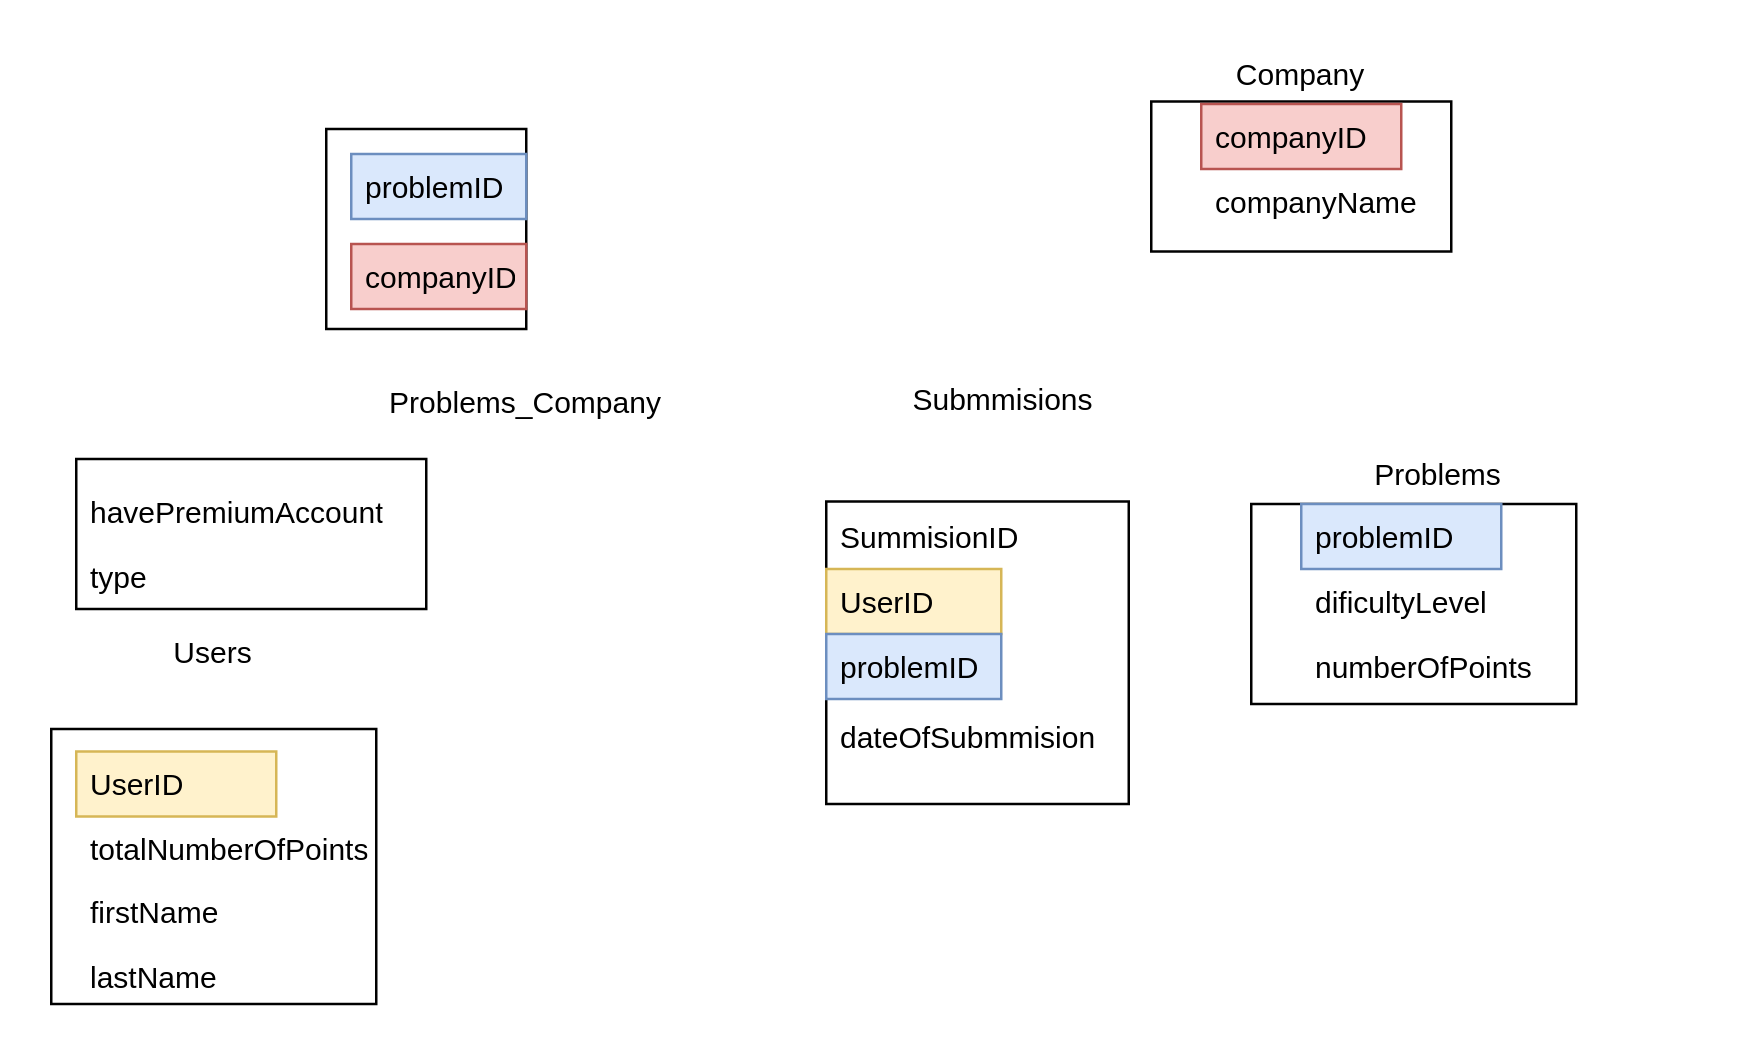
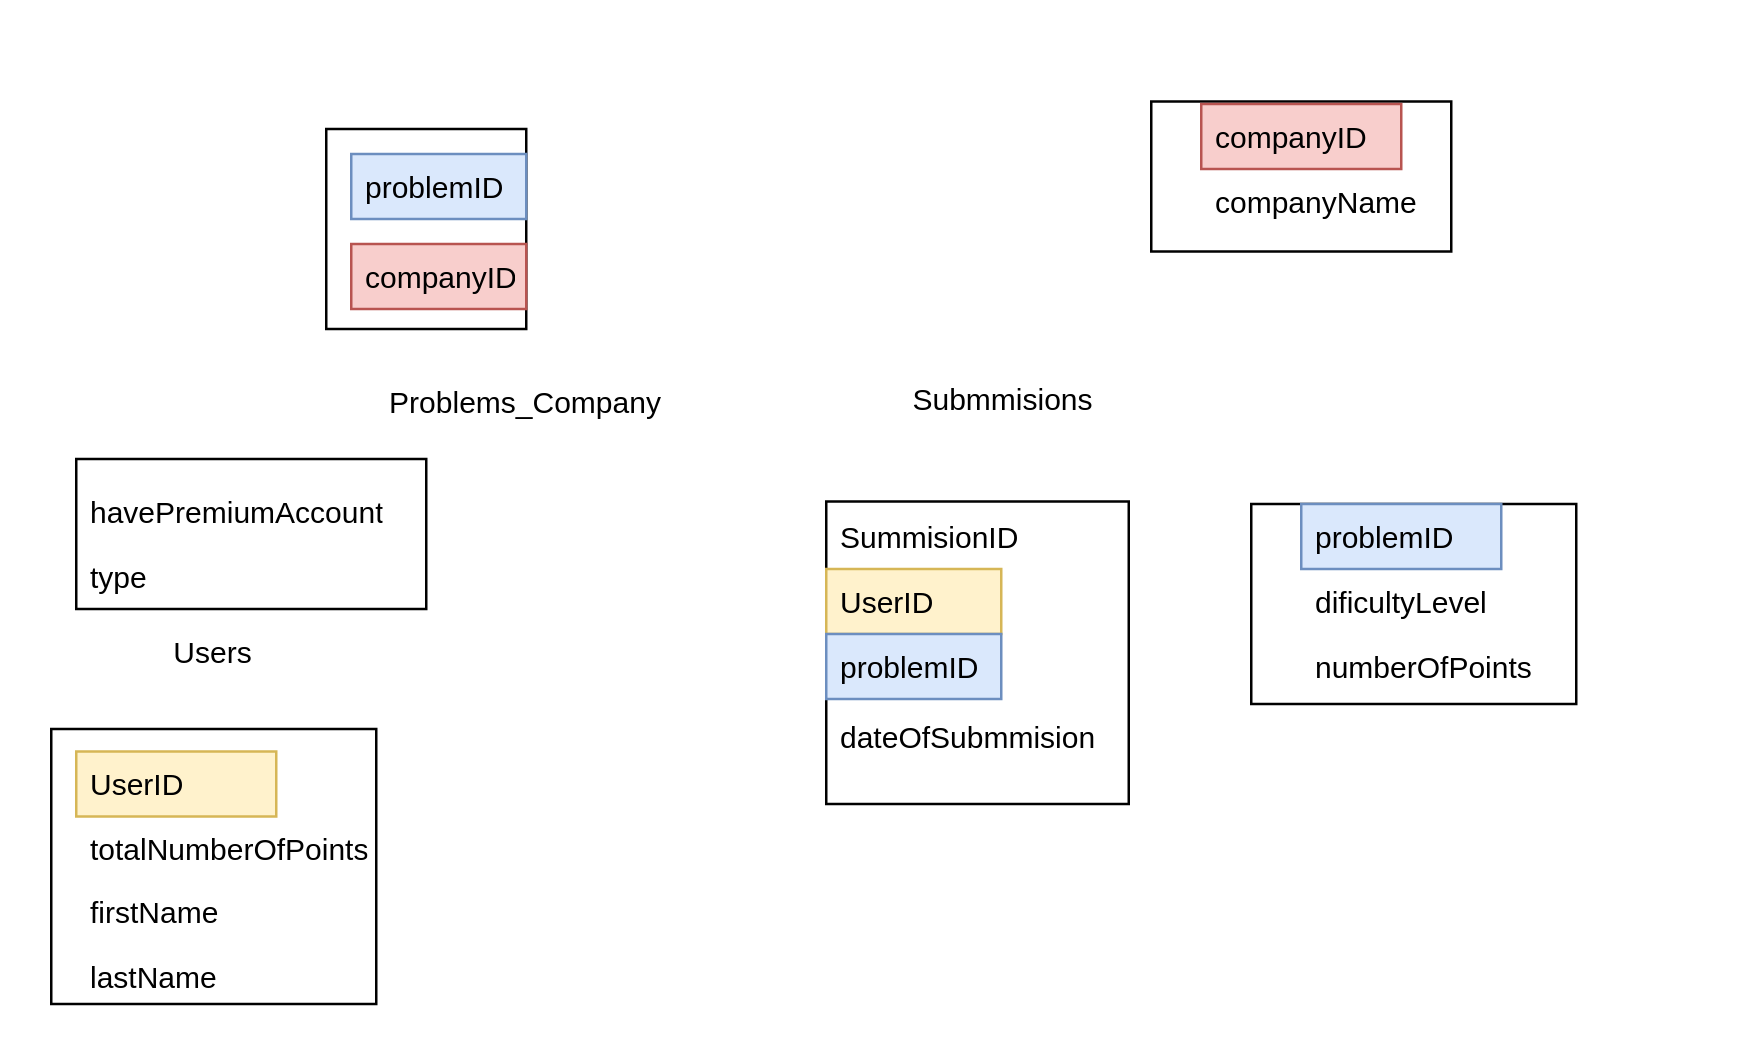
- <mxCell id="27" value="Company" style="text;html=1;strokeColor=none;fillColor=none;align=center;verticalAlign=middle;whiteSpace=wrap;rounded=0;" vertex="1" parent="1"><mxGeometry x="500" y="20" width="40" height="20" as="geometry" /></mxCell>
- <mxCell id="28" value="Problems" style="text;html=1;strokeColor=none;fillColor=none;align=center;verticalAlign=middle;whiteSpace=wrap;rounded=0;" vertex="1" parent="1"><mxGeometry x="555" y="180" width="40" height="20" as="geometry" /></mxCell>
